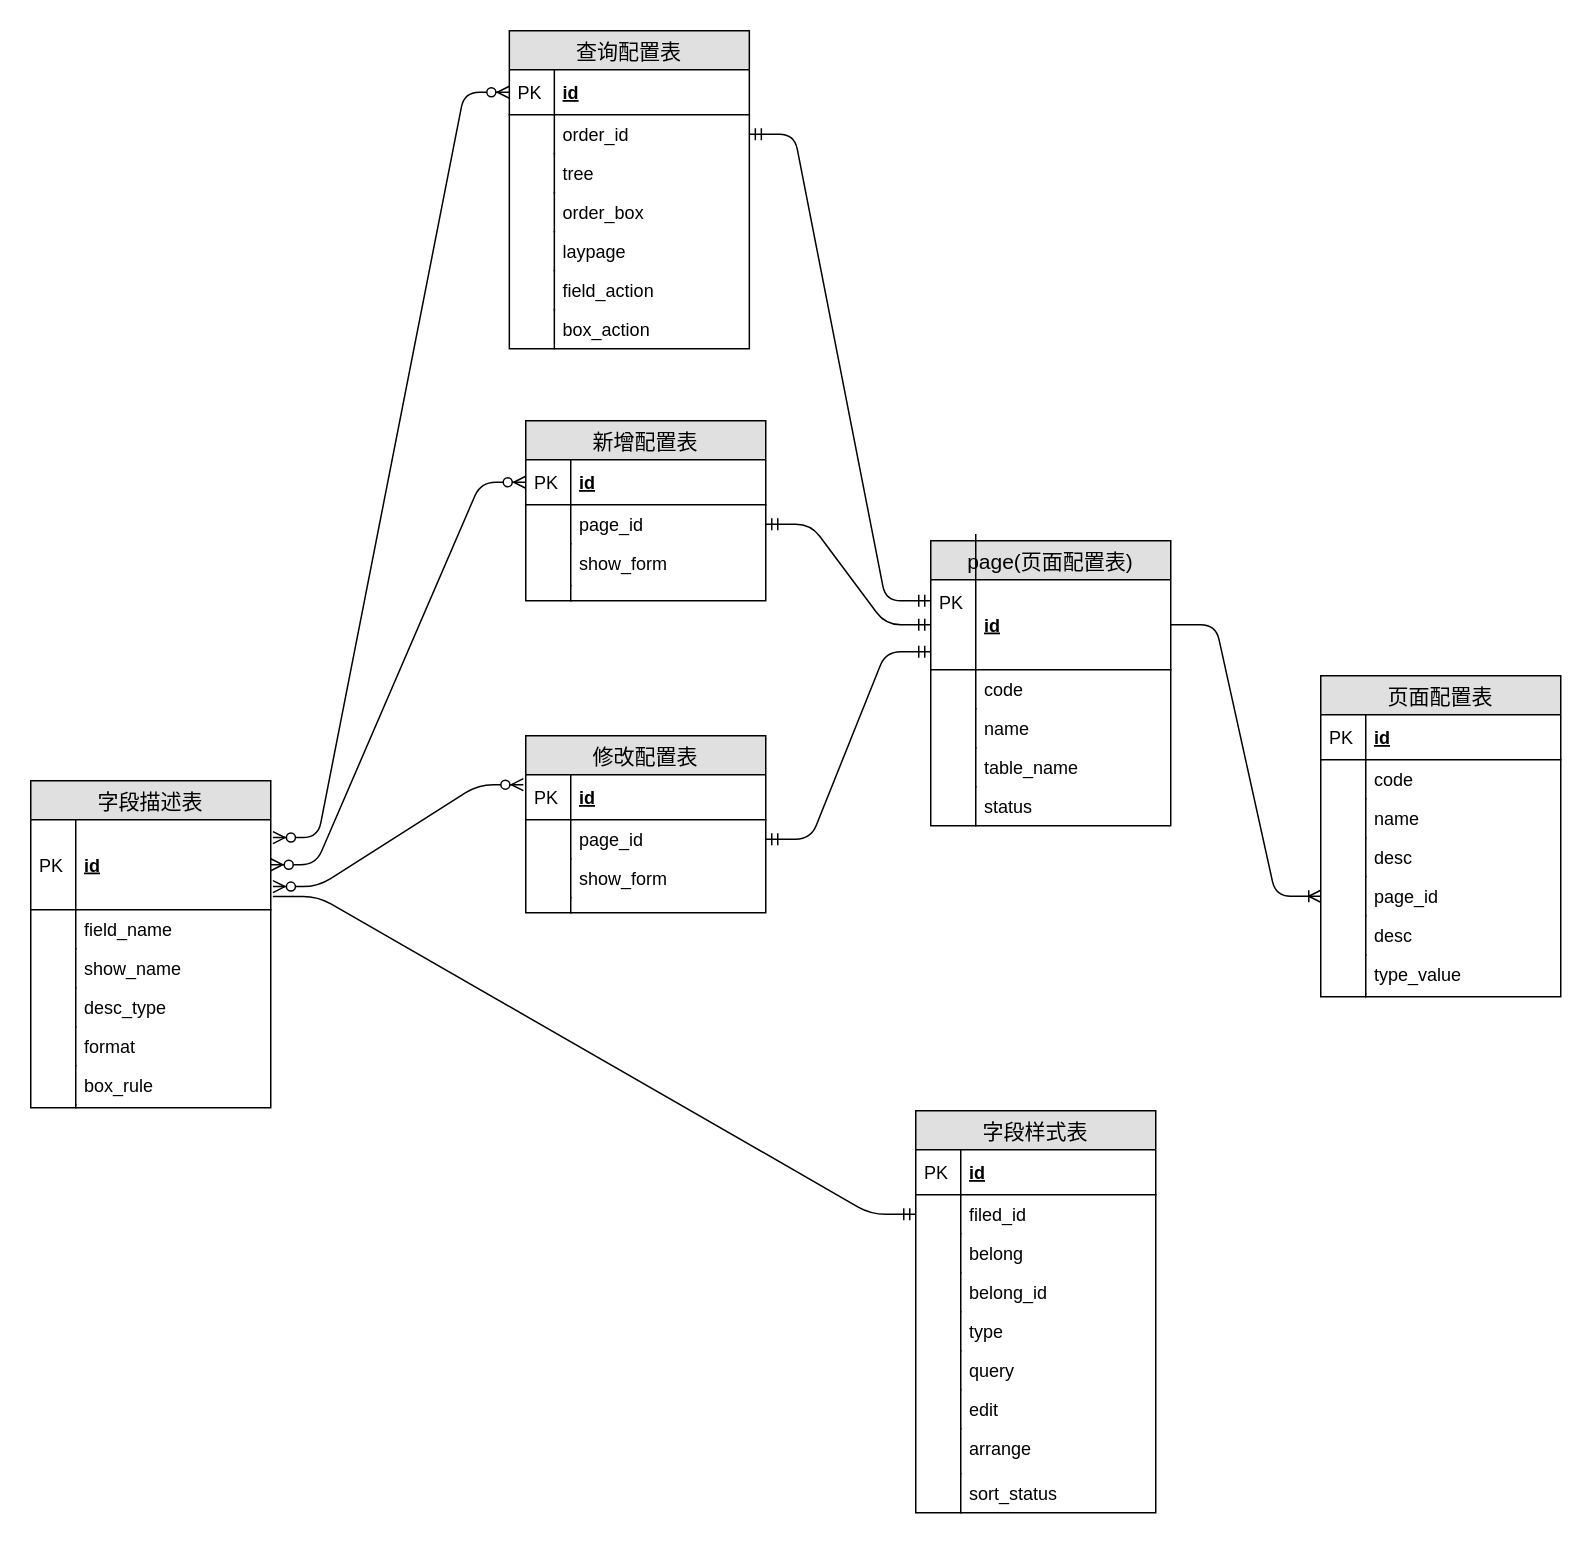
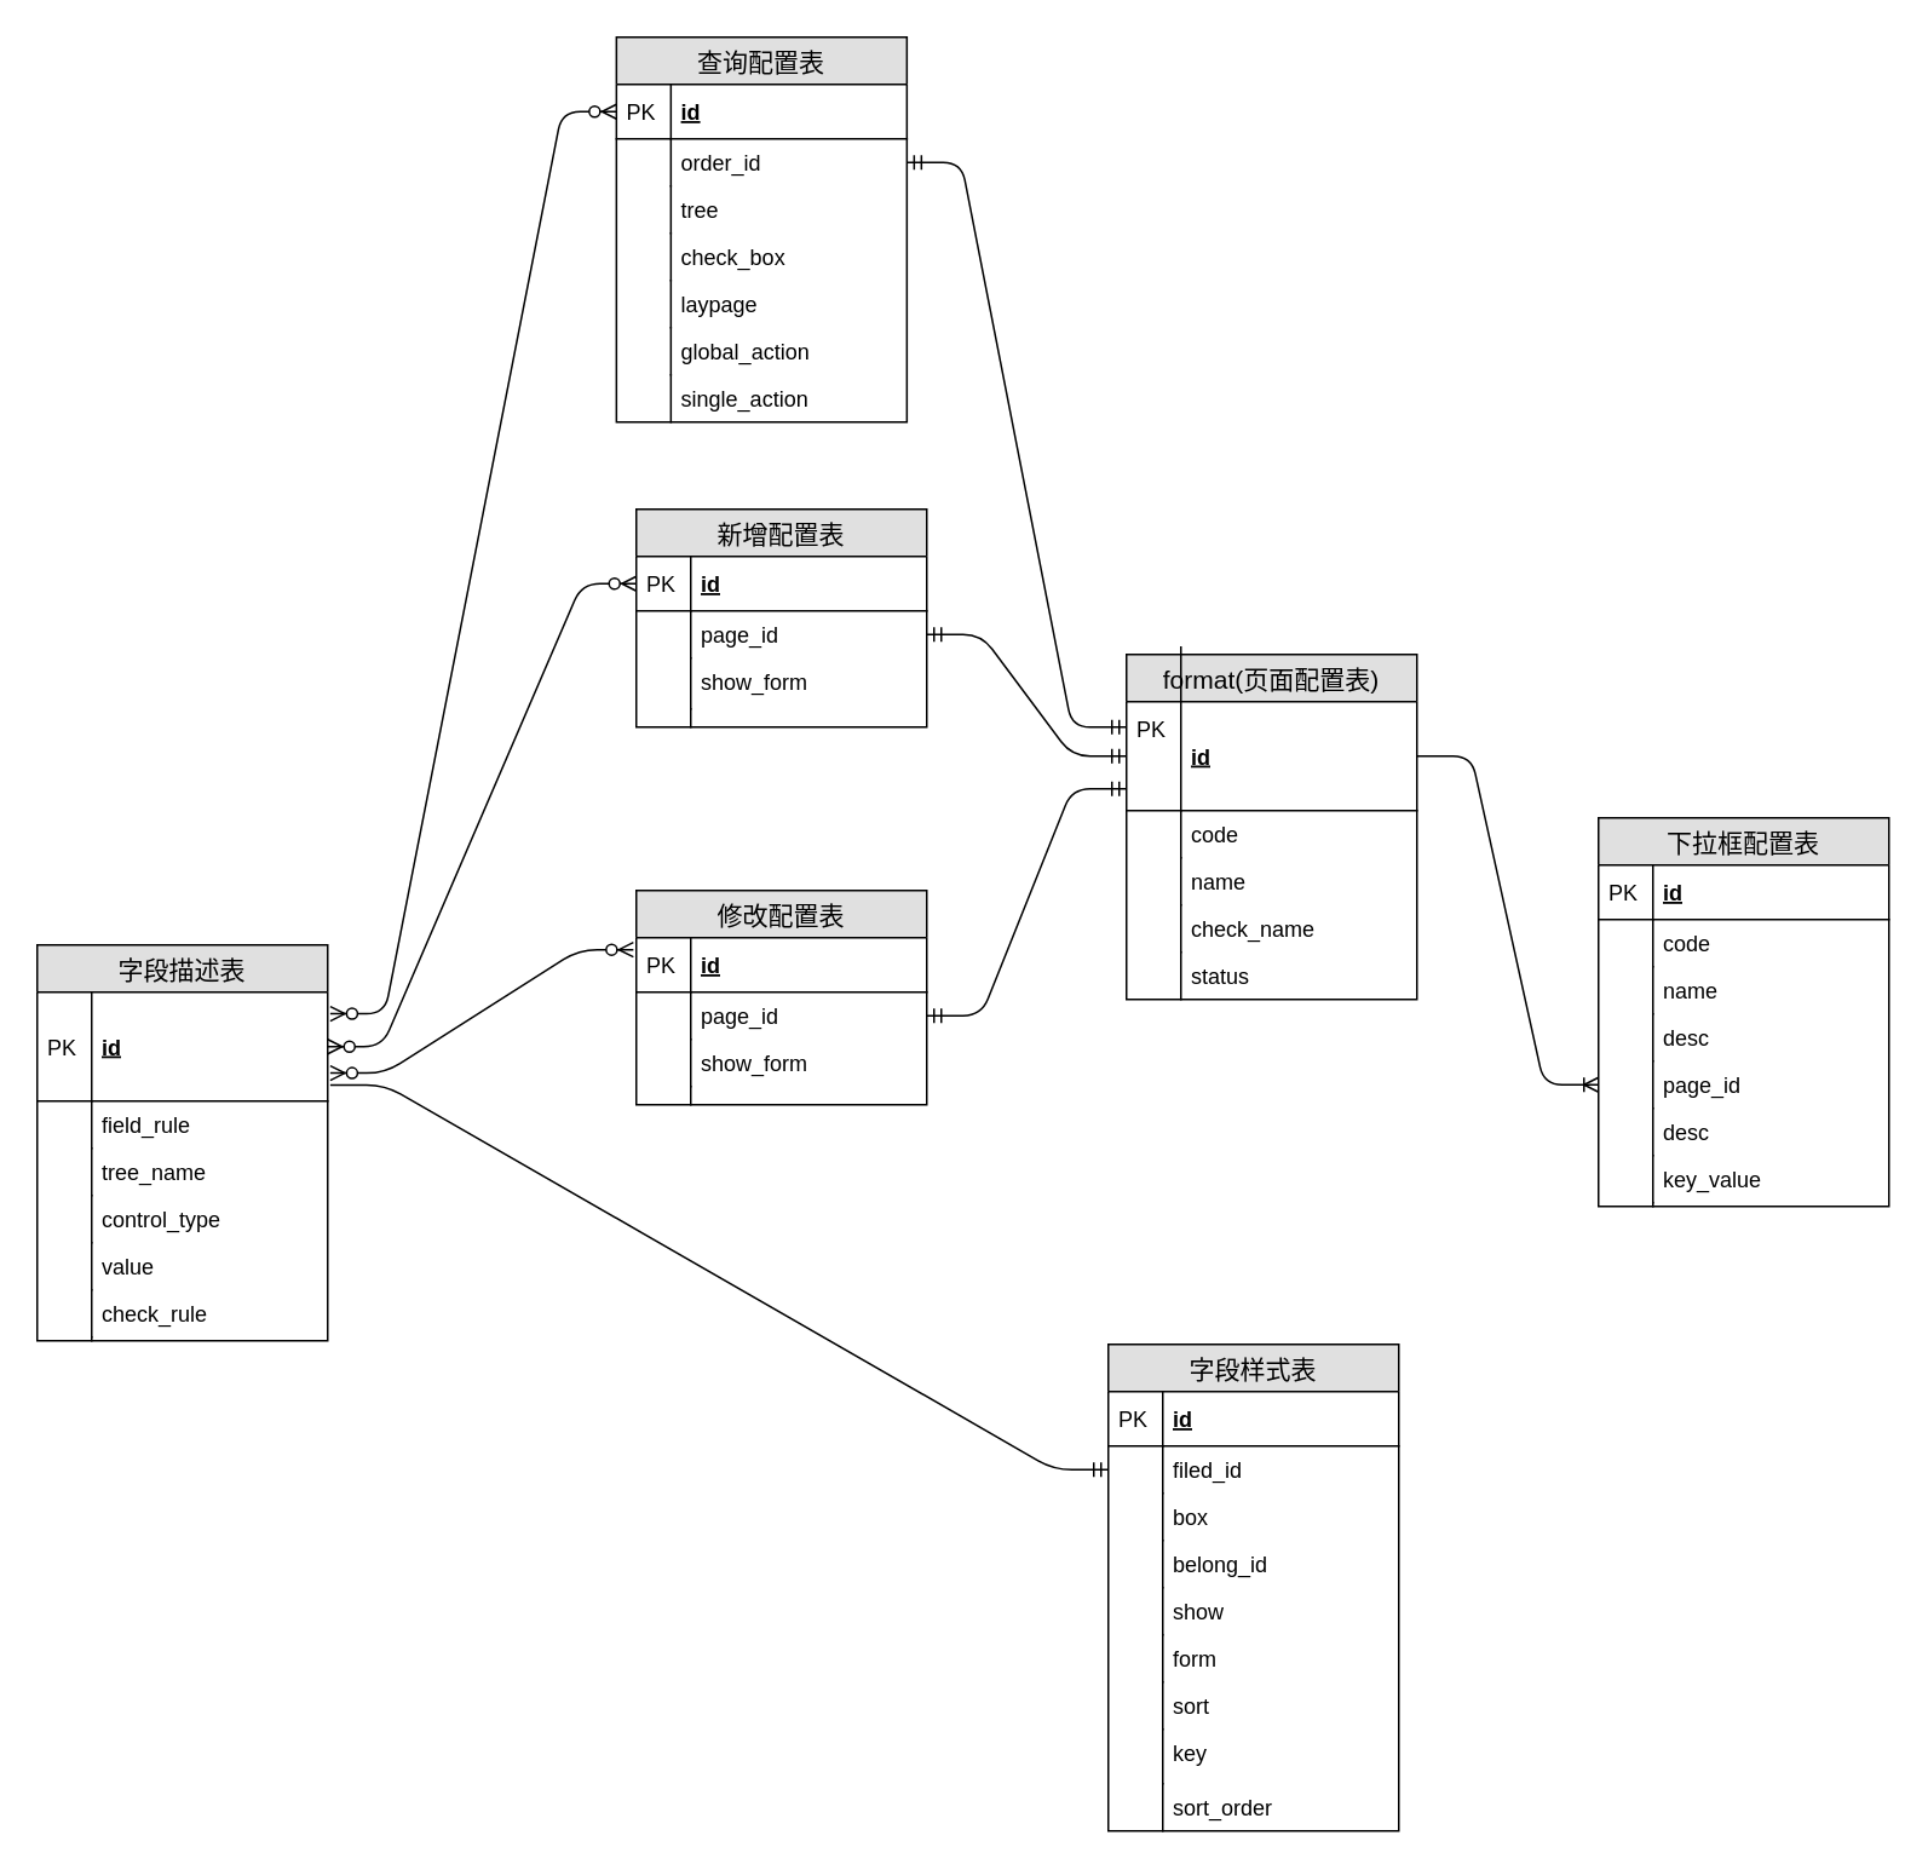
- <mxCell id="39" value="order_box" style="shape=partialRectangle;top=0;left=0;right=0;bottom=0;align=left;verticalAlign=top;fillColor=none;spacingLeft=34;spacingRight=4;overflow=hidden;rotatable=0;points=[[0,0.5],[1,0.5]];portConstraint=eastwest;dropTarget=0;fontSize=12;" parent="32" vertex="1"><mxGeometry y="108" width="160" height="26" as="geometry" /></mxCell>
+ <mxCell id="39" value="check_box" style="shape=partialRectangle;top=0;left=0;right=0;bottom=0;align=left;verticalAlign=top;fillColor=none;spacingLeft=34;spacingRight=4;overflow=hidden;rotatable=0;points=[[0,0.5],[1,0.5]];portConstraint=eastwest;dropTarget=0;fontSize=12;" parent="32" vertex="1"><mxGeometry y="108" width="160" height="26" as="geometry" /></mxCell>
- <mxCell id="43" value="field_action" style="shape=partialRectangle;top=0;left=0;right=0;bottom=0;align=left;verticalAlign=top;fillColor=none;spacingLeft=34;spacingRight=4;overflow=hidden;rotatable=0;points=[[0,0.5],[1,0.5]];portConstraint=eastwest;dropTarget=0;fontSize=12;" parent="32" vertex="1"><mxGeometry y="160" width="160" height="26" as="geometry" /></mxCell>
+ <mxCell id="43" value="global_action" style="shape=partialRectangle;top=0;left=0;right=0;bottom=0;align=left;verticalAlign=top;fillColor=none;spacingLeft=34;spacingRight=4;overflow=hidden;rotatable=0;points=[[0,0.5],[1,0.5]];portConstraint=eastwest;dropTarget=0;fontSize=12;" parent="32" vertex="1"><mxGeometry y="160" width="160" height="26" as="geometry" /></mxCell>
- <mxCell id="45" value="box_action" style="shape=partialRectangle;top=0;left=0;right=0;bottom=0;align=left;verticalAlign=top;fillColor=none;spacingLeft=34;spacingRight=4;overflow=hidden;rotatable=0;points=[[0,0.5],[1,0.5]];portConstraint=eastwest;dropTarget=0;fontSize=12;" parent="32" vertex="1"><mxGeometry y="186" width="160" height="26" as="geometry" /></mxCell>
+ <mxCell id="45" value="single_action" style="shape=partialRectangle;top=0;left=0;right=0;bottom=0;align=left;verticalAlign=top;fillColor=none;spacingLeft=34;spacingRight=4;overflow=hidden;rotatable=0;points=[[0,0.5],[1,0.5]];portConstraint=eastwest;dropTarget=0;fontSize=12;" parent="32" vertex="1"><mxGeometry y="186" width="160" height="26" as="geometry" /></mxCell>
- <mxCell id="2" value="page(页面配置表)" style="swimlane;fontStyle=0;childLayout=stackLayout;horizontal=1;startSize=26;fillColor=#e0e0e0;horizontalStack=0;resizeParent=1;resizeParentMax=0;resizeLast=0;collapsible=1;marginBottom=0;swimlaneFillColor=#ffffff;align=center;fontSize=14;" parent="1" vertex="1"><mxGeometry x="620" y="360" width="160" height="190" as="geometry" /></mxCell>
+ <mxCell id="2" value="format(页面配置表)" style="swimlane;fontStyle=0;childLayout=stackLayout;horizontal=1;startSize=26;fillColor=#e0e0e0;horizontalStack=0;resizeParent=1;resizeParentMax=0;resizeLast=0;collapsible=1;marginBottom=0;swimlaneFillColor=#ffffff;align=center;fontSize=14;" parent="1" vertex="1"><mxGeometry x="620" y="360" width="160" height="190" as="geometry" /></mxCell>
- <mxCell id="15" value="页面配置表" style="swimlane;fontStyle=0;childLayout=stackLayout;horizontal=1;startSize=26;fillColor=#e0e0e0;horizontalStack=0;resizeParent=1;resizeParentMax=0;resizeLast=0;collapsible=1;marginBottom=0;swimlaneFillColor=#ffffff;align=center;fontSize=14;" parent="1" vertex="1"><mxGeometry x="880" y="450" width="160" height="214" as="geometry" /></mxCell>
+ <mxCell id="15" value="下拉框配置表" style="swimlane;fontStyle=0;childLayout=stackLayout;horizontal=1;startSize=26;fillColor=#e0e0e0;horizontalStack=0;resizeParent=1;resizeParentMax=0;resizeLast=0;collapsible=1;marginBottom=0;swimlaneFillColor=#ffffff;align=center;fontSize=14;" parent="1" vertex="1"><mxGeometry x="880" y="450" width="160" height="214" as="geometry" /></mxCell>
- <mxCell id="9" value="table_name" style="shape=partialRectangle;top=0;left=0;right=0;bottom=0;align=left;verticalAlign=top;fillColor=none;spacingLeft=34;spacingRight=4;overflow=hidden;rotatable=0;points=[[0,0.5],[1,0.5]];portConstraint=eastwest;dropTarget=0;fontSize=12;" parent="2" vertex="1"><mxGeometry y="138" width="160" height="26" as="geometry" /></mxCell>
+ <mxCell id="9" value="check_name" style="shape=partialRectangle;top=0;left=0;right=0;bottom=0;align=left;verticalAlign=top;fillColor=none;spacingLeft=34;spacingRight=4;overflow=hidden;rotatable=0;points=[[0,0.5],[1,0.5]];portConstraint=eastwest;dropTarget=0;fontSize=12;" parent="2" vertex="1"><mxGeometry y="138" width="160" height="26" as="geometry" /></mxCell>
- <mxCell id="71" value="field_name" style="shape=partialRectangle;top=0;left=0;right=0;bottom=0;align=left;verticalAlign=top;fillColor=none;spacingLeft=34;spacingRight=4;overflow=hidden;rotatable=0;points=[[0,0.5],[1,0.5]];portConstraint=eastwest;dropTarget=0;fontSize=12;" parent="68" vertex="1"><mxGeometry y="86" width="160" height="26" as="geometry" /></mxCell>
+ <mxCell id="71" value="field_rule" style="shape=partialRectangle;top=0;left=0;right=0;bottom=0;align=left;verticalAlign=top;fillColor=none;spacingLeft=34;spacingRight=4;overflow=hidden;rotatable=0;points=[[0,0.5],[1,0.5]];portConstraint=eastwest;dropTarget=0;fontSize=12;" parent="68" vertex="1"><mxGeometry y="86" width="160" height="26" as="geometry" /></mxCell>
- <mxCell id="73" value="show_name" style="shape=partialRectangle;top=0;left=0;right=0;bottom=0;align=left;verticalAlign=top;fillColor=none;spacingLeft=34;spacingRight=4;overflow=hidden;rotatable=0;points=[[0,0.5],[1,0.5]];portConstraint=eastwest;dropTarget=0;fontSize=12;" parent="68" vertex="1"><mxGeometry y="112" width="160" height="26" as="geometry" /></mxCell>
+ <mxCell id="73" value="tree_name" style="shape=partialRectangle;top=0;left=0;right=0;bottom=0;align=left;verticalAlign=top;fillColor=none;spacingLeft=34;spacingRight=4;overflow=hidden;rotatable=0;points=[[0,0.5],[1,0.5]];portConstraint=eastwest;dropTarget=0;fontSize=12;" parent="68" vertex="1"><mxGeometry y="112" width="160" height="26" as="geometry" /></mxCell>
- <mxCell id="28" value="type_value" style="shape=partialRectangle;top=0;left=0;right=0;bottom=0;align=left;verticalAlign=top;fillColor=none;spacingLeft=34;spacingRight=4;overflow=hidden;rotatable=0;points=[[0,0.5],[1,0.5]];portConstraint=eastwest;dropTarget=0;fontSize=12;" parent="15" vertex="1"><mxGeometry y="186" width="160" height="26" as="geometry" /></mxCell>
+ <mxCell id="28" value="key_value" style="shape=partialRectangle;top=0;left=0;right=0;bottom=0;align=left;verticalAlign=top;fillColor=none;spacingLeft=34;spacingRight=4;overflow=hidden;rotatable=0;points=[[0,0.5],[1,0.5]];portConstraint=eastwest;dropTarget=0;fontSize=12;" parent="15" vertex="1"><mxGeometry y="186" width="160" height="26" as="geometry" /></mxCell>
- <mxCell id="75" value="desc_type" style="shape=partialRectangle;top=0;left=0;right=0;bottom=0;align=left;verticalAlign=top;fillColor=none;spacingLeft=34;spacingRight=4;overflow=hidden;rotatable=0;points=[[0,0.5],[1,0.5]];portConstraint=eastwest;dropTarget=0;fontSize=12;" parent="68" vertex="1"><mxGeometry y="138" width="160" height="26" as="geometry" /></mxCell>
+ <mxCell id="75" value="control_type" style="shape=partialRectangle;top=0;left=0;right=0;bottom=0;align=left;verticalAlign=top;fillColor=none;spacingLeft=34;spacingRight=4;overflow=hidden;rotatable=0;points=[[0,0.5],[1,0.5]];portConstraint=eastwest;dropTarget=0;fontSize=12;" parent="68" vertex="1"><mxGeometry y="138" width="160" height="26" as="geometry" /></mxCell>
- <mxCell id="77" value="format" style="shape=partialRectangle;top=0;left=0;right=0;bottom=0;align=left;verticalAlign=top;fillColor=none;spacingLeft=34;spacingRight=4;overflow=hidden;rotatable=0;points=[[0,0.5],[1,0.5]];portConstraint=eastwest;dropTarget=0;fontSize=12;" parent="68" vertex="1"><mxGeometry y="164" width="160" height="26" as="geometry" /></mxCell>
+ <mxCell id="77" value="value" style="shape=partialRectangle;top=0;left=0;right=0;bottom=0;align=left;verticalAlign=top;fillColor=none;spacingLeft=34;spacingRight=4;overflow=hidden;rotatable=0;points=[[0,0.5],[1,0.5]];portConstraint=eastwest;dropTarget=0;fontSize=12;" parent="68" vertex="1"><mxGeometry y="164" width="160" height="26" as="geometry" /></mxCell>
- <mxCell id="79" value="box_rule" style="shape=partialRectangle;top=0;left=0;right=0;bottom=0;align=left;verticalAlign=top;fillColor=none;spacingLeft=34;spacingRight=4;overflow=hidden;rotatable=0;points=[[0,0.5],[1,0.5]];portConstraint=eastwest;dropTarget=0;fontSize=12;" parent="68" vertex="1"><mxGeometry y="190" width="160" height="26" as="geometry" /></mxCell>
+ <mxCell id="79" value="check_rule" style="shape=partialRectangle;top=0;left=0;right=0;bottom=0;align=left;verticalAlign=top;fillColor=none;spacingLeft=34;spacingRight=4;overflow=hidden;rotatable=0;points=[[0,0.5],[1,0.5]];portConstraint=eastwest;dropTarget=0;fontSize=12;" parent="68" vertex="1"><mxGeometry y="190" width="160" height="26" as="geometry" /></mxCell>
- <mxCell id="88" value="belong" style="shape=partialRectangle;top=0;left=0;right=0;bottom=0;align=left;verticalAlign=top;fillColor=none;spacingLeft=34;spacingRight=4;overflow=hidden;rotatable=0;points=[[0,0.5],[1,0.5]];portConstraint=eastwest;dropTarget=0;fontSize=12;" vertex="1" parent="83"><mxGeometry y="82" width="160" height="26" as="geometry" /></mxCell>
+ <mxCell id="88" value="box" style="shape=partialRectangle;top=0;left=0;right=0;bottom=0;align=left;verticalAlign=top;fillColor=none;spacingLeft=34;spacingRight=4;overflow=hidden;rotatable=0;points=[[0,0.5],[1,0.5]];portConstraint=eastwest;dropTarget=0;fontSize=12;" vertex="1" parent="83"><mxGeometry y="82" width="160" height="26" as="geometry" /></mxCell>
- <mxCell id="92" value="type" style="shape=partialRectangle;top=0;left=0;right=0;bottom=0;align=left;verticalAlign=top;fillColor=none;spacingLeft=34;spacingRight=4;overflow=hidden;rotatable=0;points=[[0,0.5],[1,0.5]];portConstraint=eastwest;dropTarget=0;fontSize=12;" vertex="1" parent="83"><mxGeometry y="134" width="160" height="26" as="geometry" /></mxCell>
+ <mxCell id="92" value="show" style="shape=partialRectangle;top=0;left=0;right=0;bottom=0;align=left;verticalAlign=top;fillColor=none;spacingLeft=34;spacingRight=4;overflow=hidden;rotatable=0;points=[[0,0.5],[1,0.5]];portConstraint=eastwest;dropTarget=0;fontSize=12;" vertex="1" parent="83"><mxGeometry y="134" width="160" height="26" as="geometry" /></mxCell>
- <mxCell id="94" value="query" style="shape=partialRectangle;top=0;left=0;right=0;bottom=0;align=left;verticalAlign=top;fillColor=none;spacingLeft=34;spacingRight=4;overflow=hidden;rotatable=0;points=[[0,0.5],[1,0.5]];portConstraint=eastwest;dropTarget=0;fontSize=12;" vertex="1" parent="83"><mxGeometry y="160" width="160" height="26" as="geometry" /></mxCell>
+ <mxCell id="94" value="form" style="shape=partialRectangle;top=0;left=0;right=0;bottom=0;align=left;verticalAlign=top;fillColor=none;spacingLeft=34;spacingRight=4;overflow=hidden;rotatable=0;points=[[0,0.5],[1,0.5]];portConstraint=eastwest;dropTarget=0;fontSize=12;" vertex="1" parent="83"><mxGeometry y="160" width="160" height="26" as="geometry" /></mxCell>
- <mxCell id="96" value="edit" style="shape=partialRectangle;top=0;left=0;right=0;bottom=0;align=left;verticalAlign=top;fillColor=none;spacingLeft=34;spacingRight=4;overflow=hidden;rotatable=0;points=[[0,0.5],[1,0.5]];portConstraint=eastwest;dropTarget=0;fontSize=12;" vertex="1" parent="83"><mxGeometry y="186" width="160" height="26" as="geometry" /></mxCell>
+ <mxCell id="96" value="sort" style="shape=partialRectangle;top=0;left=0;right=0;bottom=0;align=left;verticalAlign=top;fillColor=none;spacingLeft=34;spacingRight=4;overflow=hidden;rotatable=0;points=[[0,0.5],[1,0.5]];portConstraint=eastwest;dropTarget=0;fontSize=12;" vertex="1" parent="83"><mxGeometry y="186" width="160" height="26" as="geometry" /></mxCell>
- <mxCell id="98" value="arrange" style="shape=partialRectangle;top=0;left=0;right=0;bottom=0;align=left;verticalAlign=top;fillColor=none;spacingLeft=34;spacingRight=4;overflow=hidden;rotatable=0;points=[[0,0.5],[1,0.5]];portConstraint=eastwest;dropTarget=0;fontSize=12;" vertex="1" parent="83"><mxGeometry y="212" width="160" height="30" as="geometry" /></mxCell>
+ <mxCell id="98" value="key" style="shape=partialRectangle;top=0;left=0;right=0;bottom=0;align=left;verticalAlign=top;fillColor=none;spacingLeft=34;spacingRight=4;overflow=hidden;rotatable=0;points=[[0,0.5],[1,0.5]];portConstraint=eastwest;dropTarget=0;fontSize=12;" vertex="1" parent="83"><mxGeometry y="212" width="160" height="30" as="geometry" /></mxCell>
- <mxCell id="100" value="sort_status" style="shape=partialRectangle;top=0;left=0;right=0;bottom=0;align=left;verticalAlign=top;fillColor=none;spacingLeft=34;spacingRight=4;overflow=hidden;rotatable=0;points=[[0,0.5],[1,0.5]];portConstraint=eastwest;dropTarget=0;fontSize=12;" vertex="1" parent="83"><mxGeometry y="242" width="160" height="26" as="geometry" /></mxCell>
+ <mxCell id="100" value="sort_order" style="shape=partialRectangle;top=0;left=0;right=0;bottom=0;align=left;verticalAlign=top;fillColor=none;spacingLeft=34;spacingRight=4;overflow=hidden;rotatable=0;points=[[0,0.5],[1,0.5]];portConstraint=eastwest;dropTarget=0;fontSize=12;" vertex="1" parent="83"><mxGeometry y="242" width="160" height="26" as="geometry" /></mxCell>
